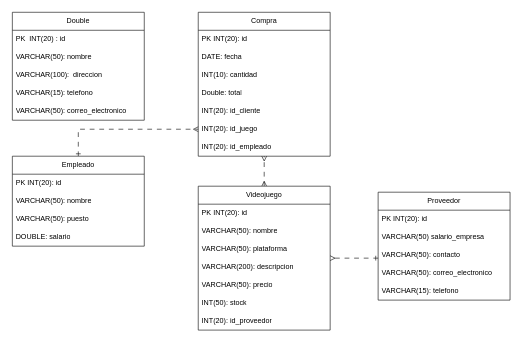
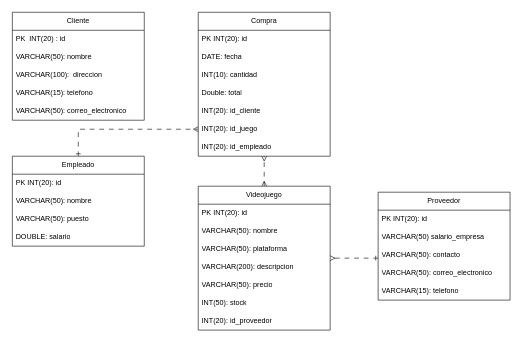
- <mxCell id="2" value="Double" style="swimlane;fontStyle=0;childLayout=stackLayout;horizontal=1;startSize=30;horizontalStack=0;resizeParent=1;resizeParentMax=0;resizeLast=0;collapsible=1;marginBottom=0;whiteSpace=wrap;html=1;" vertex="1" parent="1"><mxGeometry x="20" y="20" width="220" height="180" as="geometry" /></mxCell>
+ <mxCell id="2" value="Cliente" style="swimlane;fontStyle=0;childLayout=stackLayout;horizontal=1;startSize=30;horizontalStack=0;resizeParent=1;resizeParentMax=0;resizeLast=0;collapsible=1;marginBottom=0;whiteSpace=wrap;html=1;" vertex="1" parent="1"><mxGeometry x="20" y="20" width="220" height="180" as="geometry" /></mxCell>
